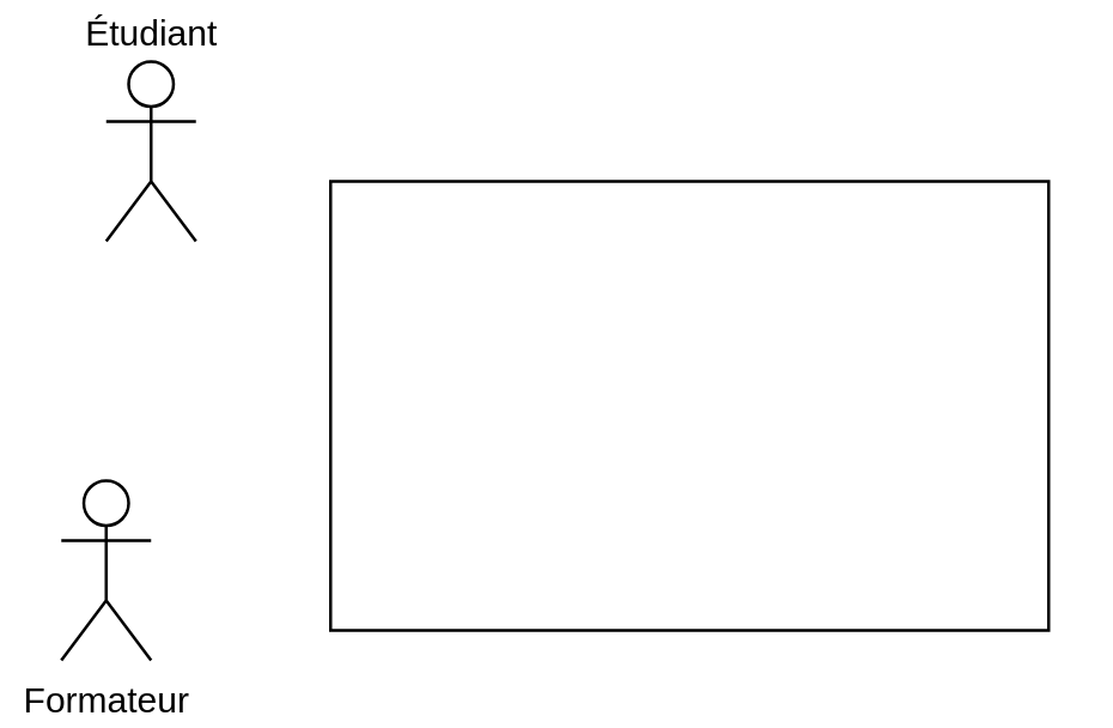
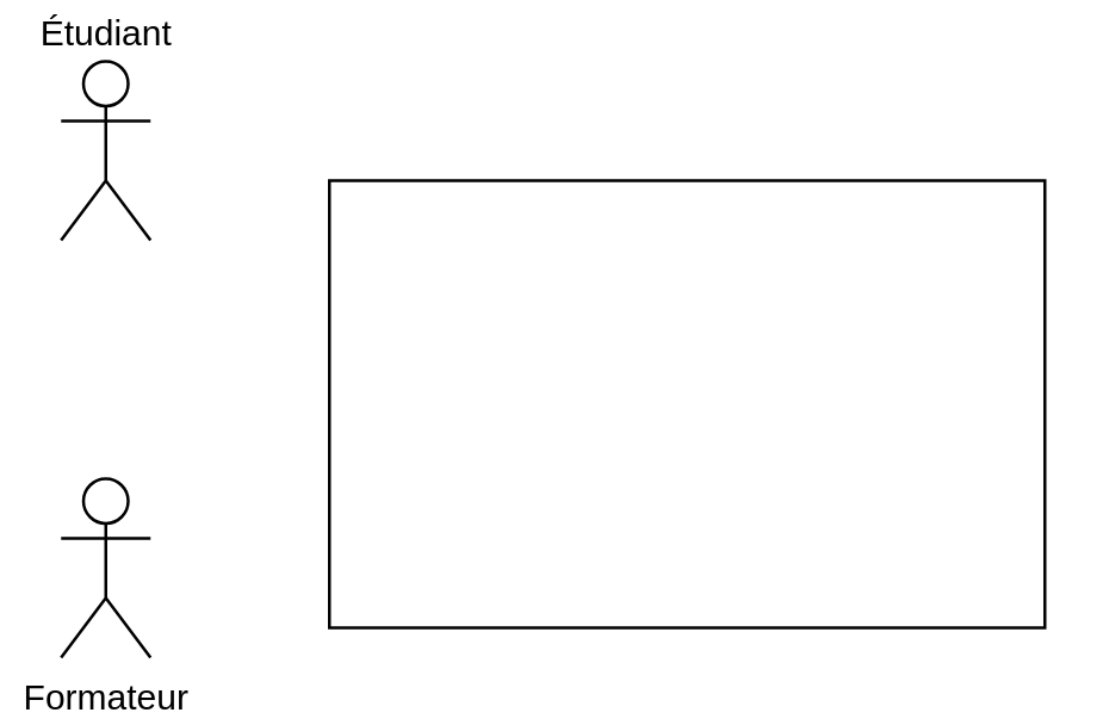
- <mxCell id="4" value="Étudiant" style="shape=umlActor;verticalLabelPosition=top;verticalAlign=bottom;html=1;outlineConnect=0;labelPosition=center;align=center;" vertex="1" parent="1"><mxGeometry x="35" y="20" width="30" height="60" as="geometry" /></mxCell>
+ <mxCell id="4" value="Étudiant" style="shape=umlActor;verticalLabelPosition=top;verticalAlign=bottom;html=1;outlineConnect=0;labelPosition=center;align=center;" vertex="1" parent="1"><mxGeometry x="20" y="20" width="30" height="60" as="geometry" /></mxCell>
